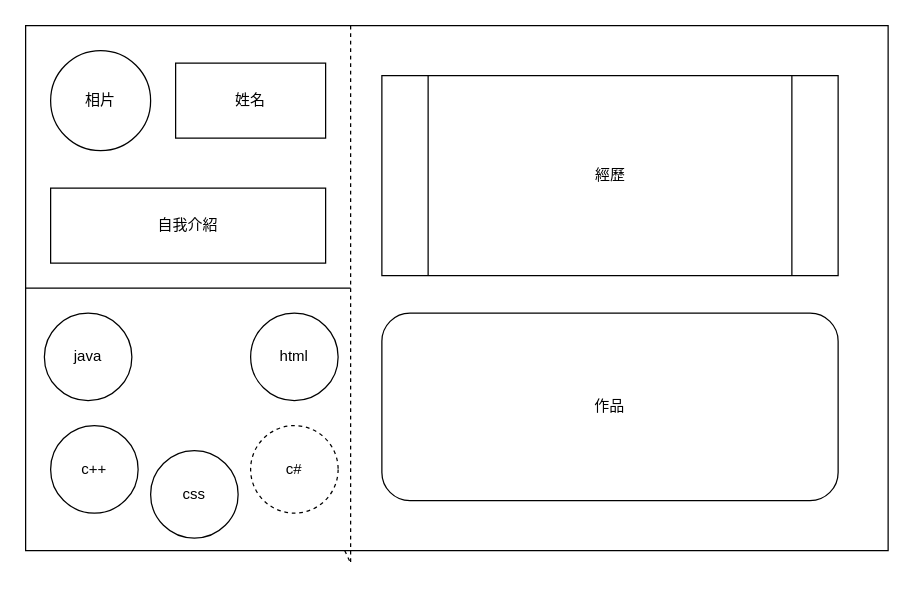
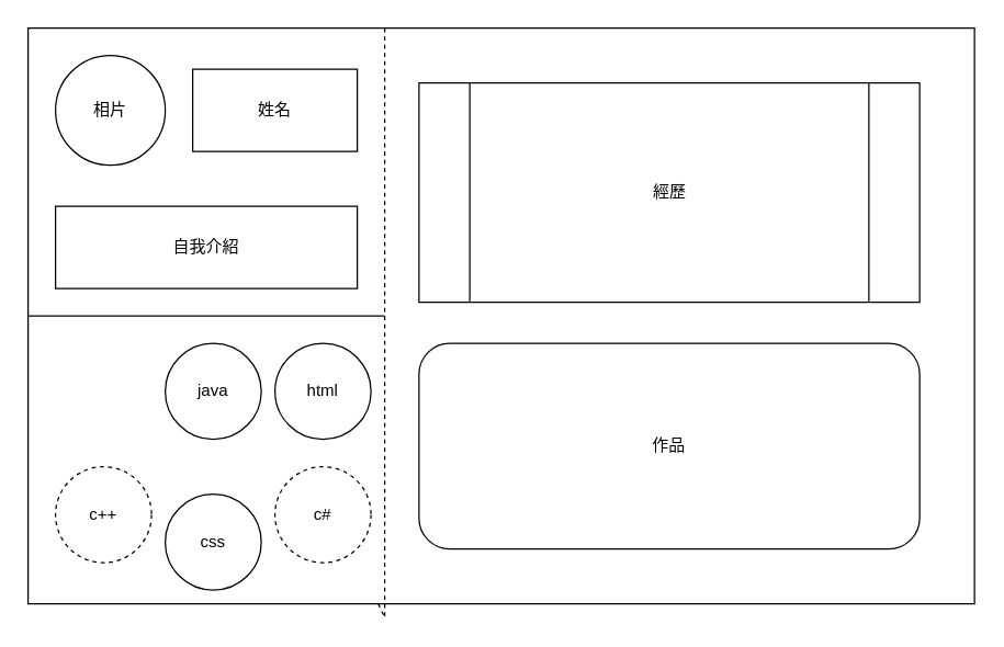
- <mxCell id="6" value="java" style="ellipse;whiteSpace=wrap;html=1;aspect=fixed;" vertex="1" parent="1"><mxGeometry x="35" y="250" width="70" height="70" as="geometry" /></mxCell>
+ <mxCell id="6" value="java" style="ellipse;whiteSpace=wrap;html=1;aspect=fixed;" vertex="1" parent="1"><mxGeometry x="120" y="250" width="70" height="70" as="geometry" /></mxCell>
- <mxCell id="9" value="c++" style="ellipse;whiteSpace=wrap;html=1;aspect=fixed;" vertex="1" parent="1"><mxGeometry x="40" y="340" width="70" height="70" as="geometry" /></mxCell>
+ <mxCell id="9" value="c++" style="ellipse;whiteSpace=wrap;html=1;aspect=fixed;dashed=1;" vertex="1" parent="1"><mxGeometry x="40" y="340" width="70" height="70" as="geometry" /></mxCell>
